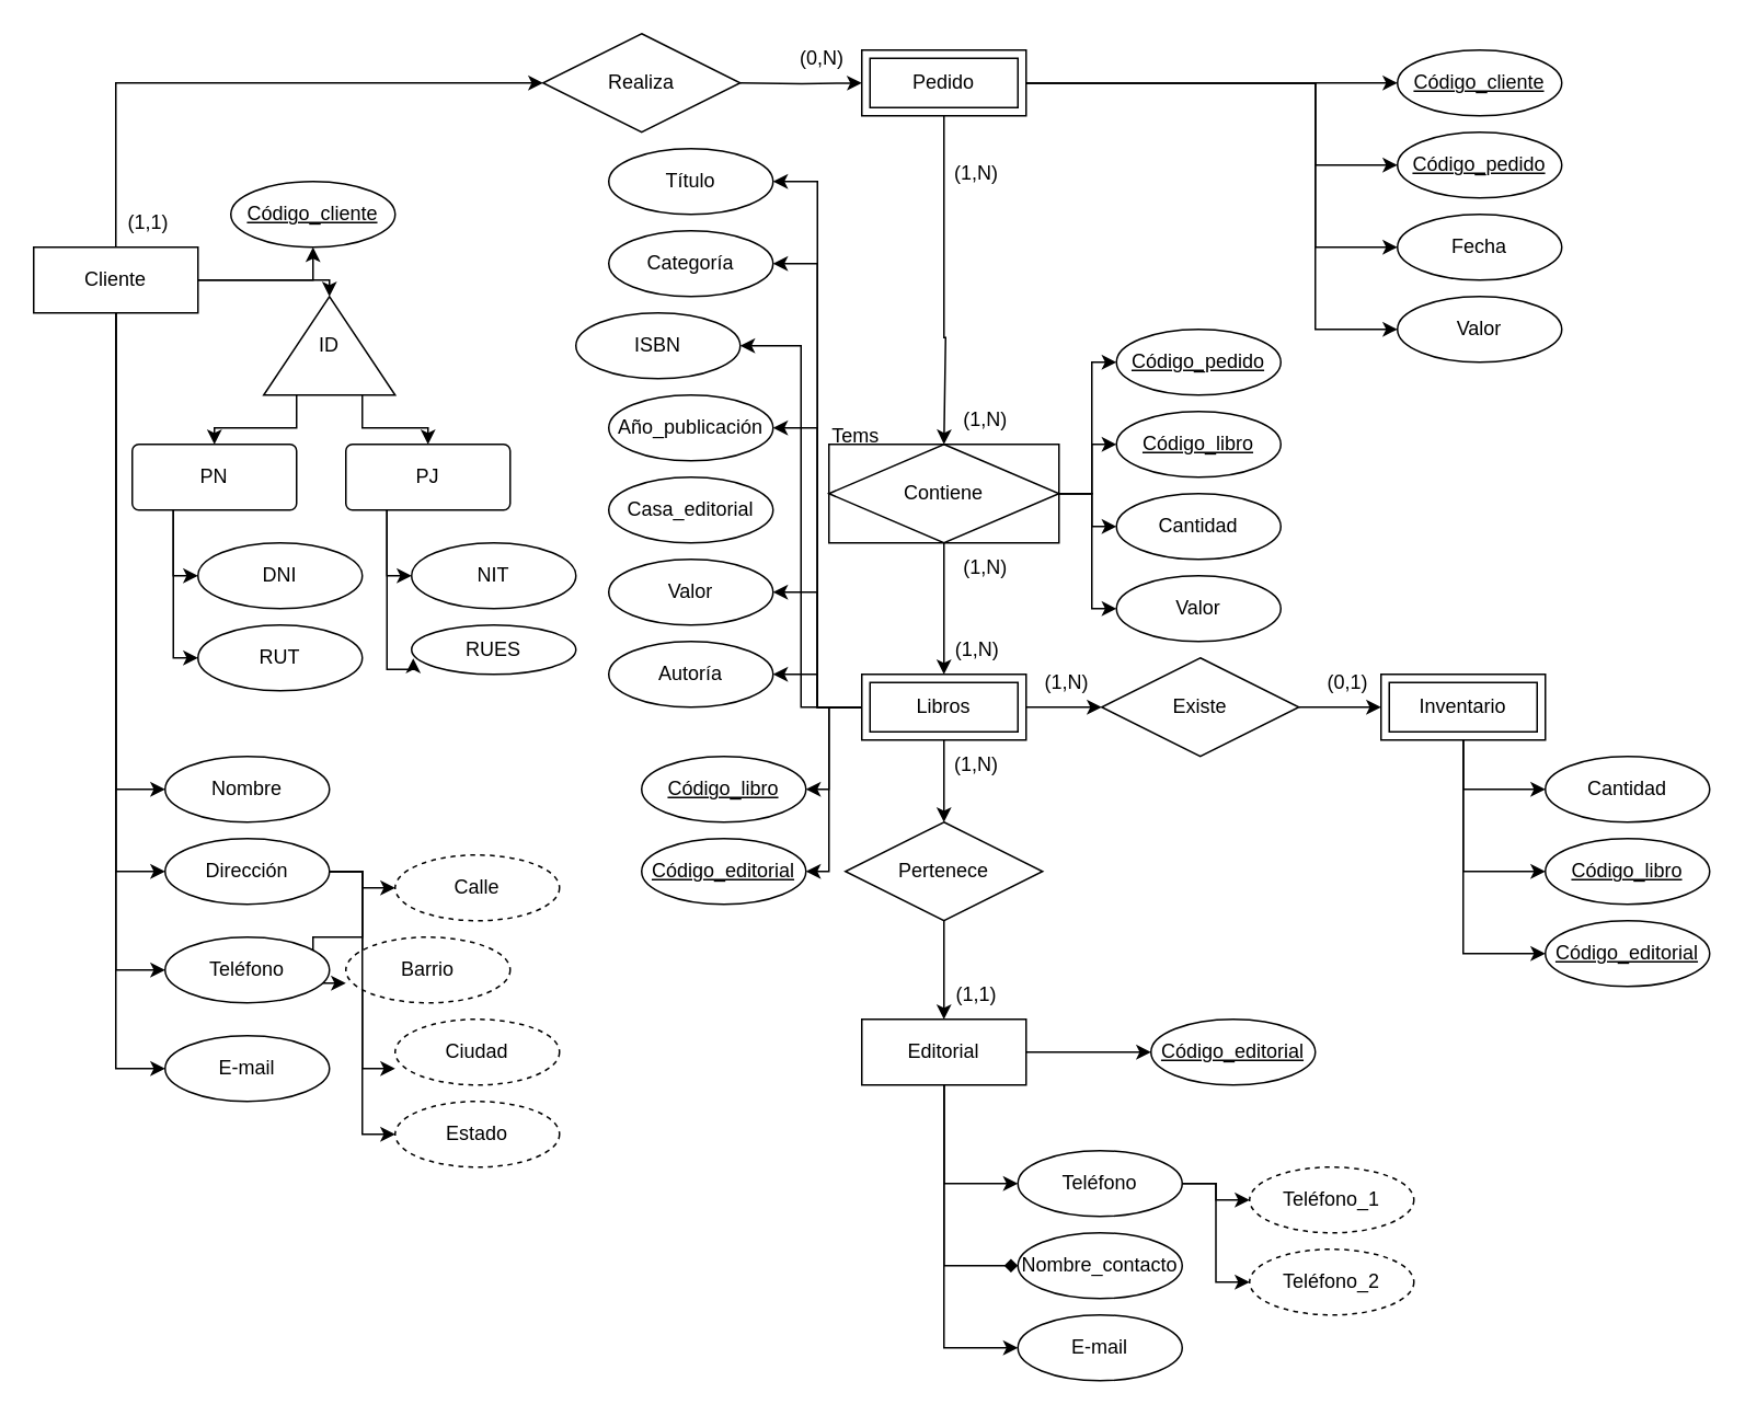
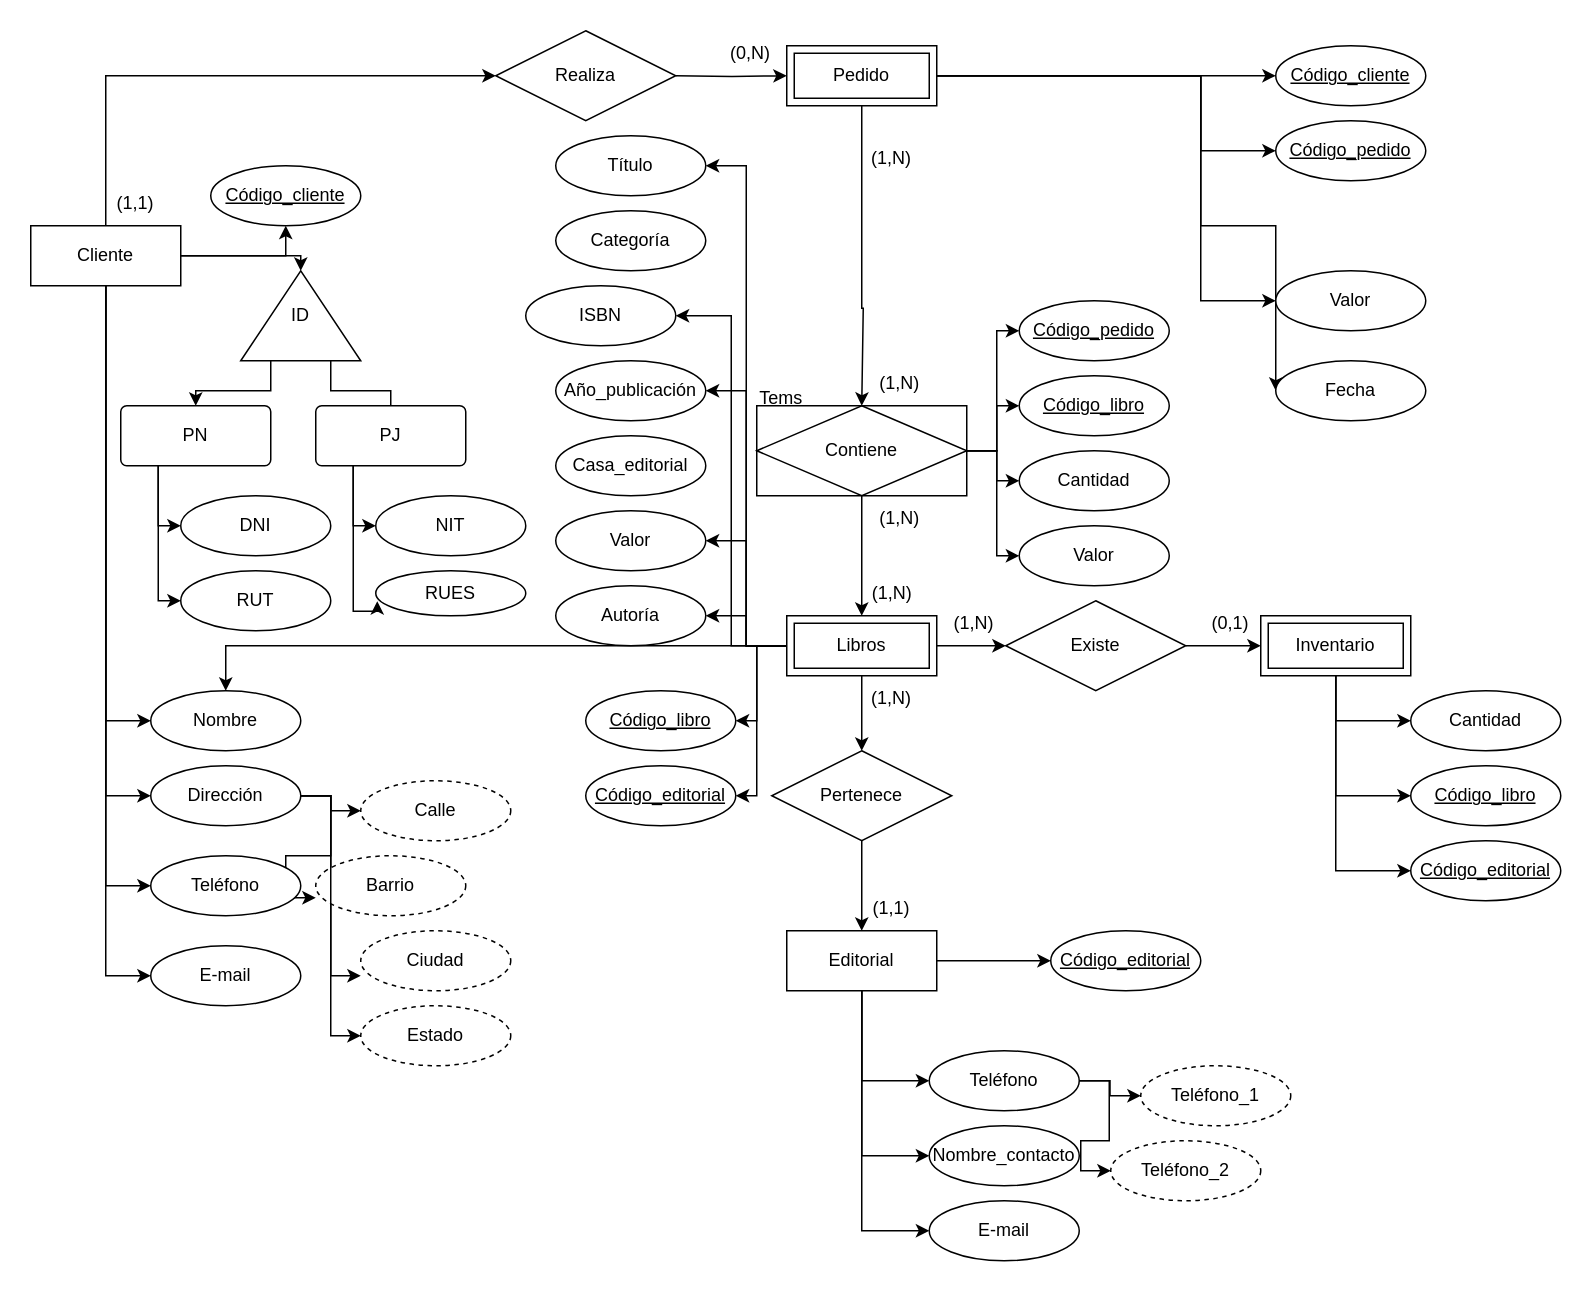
- <mxCell id="103" value="Fecha" style="ellipse;whiteSpace=wrap;html=1;align=center;" vertex="1" parent="1"><mxGeometry x="850" y="130" width="100" height="40" as="geometry" /></mxCell>
+ <mxCell id="103" value="Fecha" style="ellipse;whiteSpace=wrap;html=1;align=center;" vertex="1" parent="1"><mxGeometry x="850" y="240" width="100" height="40" as="geometry" /></mxCell>
- <mxCell id="16" style="edgeStyle=orthogonalEdgeStyle;rounded=0;orthogonalLoop=1;jettySize=auto;html=1;exitX=0;exitY=0.5;exitDx=0;exitDy=0;entryX=1;entryY=0.5;entryDx=0;entryDy=0;" edge="1" parent="1" source="20" target="85"><mxGeometry relative="1" as="geometry" /></mxCell>
+ <mxCell id="16" style="edgeStyle=orthogonalEdgeStyle;rounded=0;orthogonalLoop=1;jettySize=auto;html=1;exitX=0;exitY=0.5;exitDx=0;exitDy=0;" edge="1" parent="1" source="20" target="59"><mxGeometry relative="1" as="geometry" /></mxCell>
- <mxCell id="76" style="edgeStyle=orthogonalEdgeStyle;rounded=0;orthogonalLoop=1;jettySize=auto;html=1;exitX=0;exitY=0.75;exitDx=0;exitDy=0;entryX=0.5;entryY=0;entryDx=0;entryDy=0;" edge="1" parent="1" source="78" target="75"><mxGeometry relative="1" as="geometry" /></mxCell>
+ <mxCell id="76" style="edgeStyle=orthogonalEdgeStyle;rounded=0;orthogonalLoop=1;jettySize=auto;html=1;exitX=0;exitY=0.75;exitDx=0;exitDy=0;entryX=0.5;entryY=0;entryDx=0;entryDy=0;endArrow=none;" edge="1" parent="1" source="78" target="75"><mxGeometry relative="1" as="geometry" /></mxCell>
- <mxCell id="22" style="edgeStyle=orthogonalEdgeStyle;rounded=0;orthogonalLoop=1;jettySize=auto;html=1;exitX=0.5;exitY=1;exitDx=0;exitDy=0;entryX=0;entryY=0.5;entryDx=0;entryDy=0;endArrow=diamond;" edge="1" parent="1" source="25" target="94"><mxGeometry relative="1" as="geometry" /></mxCell>
+ <mxCell id="22" style="edgeStyle=orthogonalEdgeStyle;rounded=0;orthogonalLoop=1;jettySize=auto;html=1;exitX=0.5;exitY=1;exitDx=0;exitDy=0;entryX=0;entryY=0.5;entryDx=0;entryDy=0;" edge="1" parent="1" source="25" target="94"><mxGeometry relative="1" as="geometry" /></mxCell>
- <mxCell id="97" value="Teléfono_2" style="ellipse;whiteSpace=wrap;html=1;align=center;dashed=1;" vertex="1" parent="1"><mxGeometry x="760" y="760" width="100" height="40" as="geometry" /></mxCell>
+ <mxCell id="97" value="Teléfono_2" style="ellipse;whiteSpace=wrap;html=1;align=center;dashed=1;" vertex="1" parent="1"><mxGeometry x="740" y="760" width="100" height="40" as="geometry" /></mxCell>
